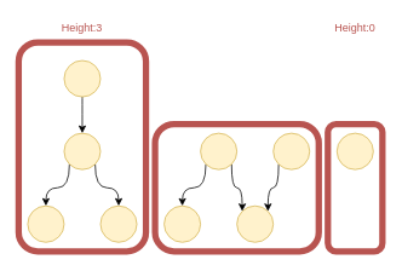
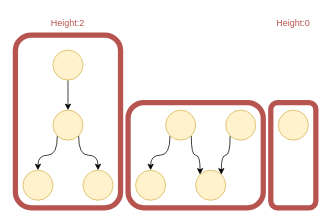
- <mxCell id="20" value="Height:3" style="text;html=1;align=center;verticalAlign=middle;whiteSpace=wrap;rounded=0;fontColor=#B85450;" vertex="1" parent="1"><mxGeometry x="30" y="21" width="120" height="20" as="geometry" /></mxCell>
+ <mxCell id="20" value="Height:2" style="text;html=1;align=center;verticalAlign=middle;whiteSpace=wrap;rounded=0;fontColor=#B85450;" vertex="1" parent="1"><mxGeometry x="30" y="21" width="120" height="20" as="geometry" /></mxCell>
